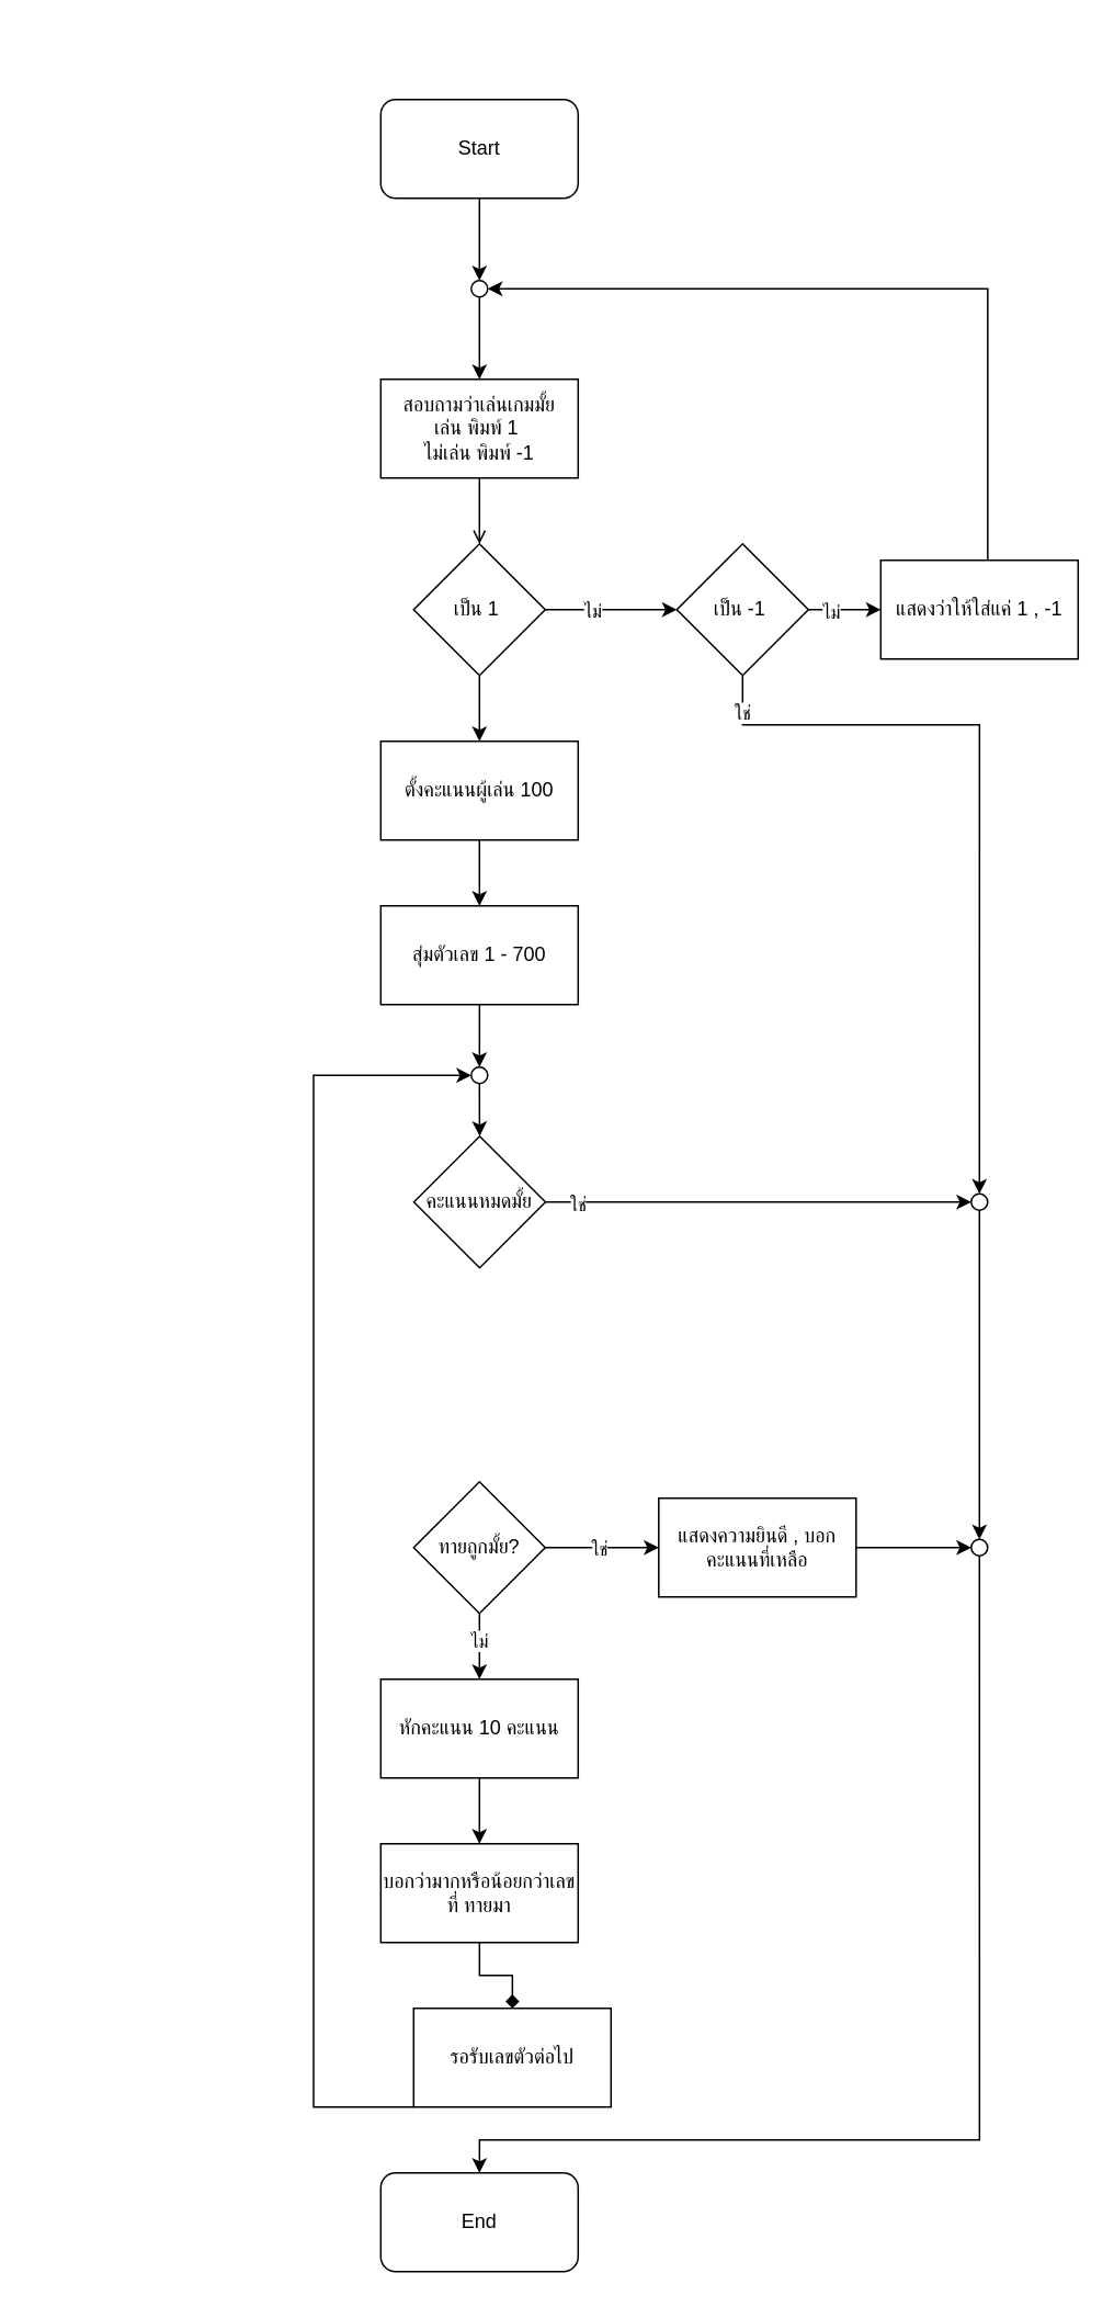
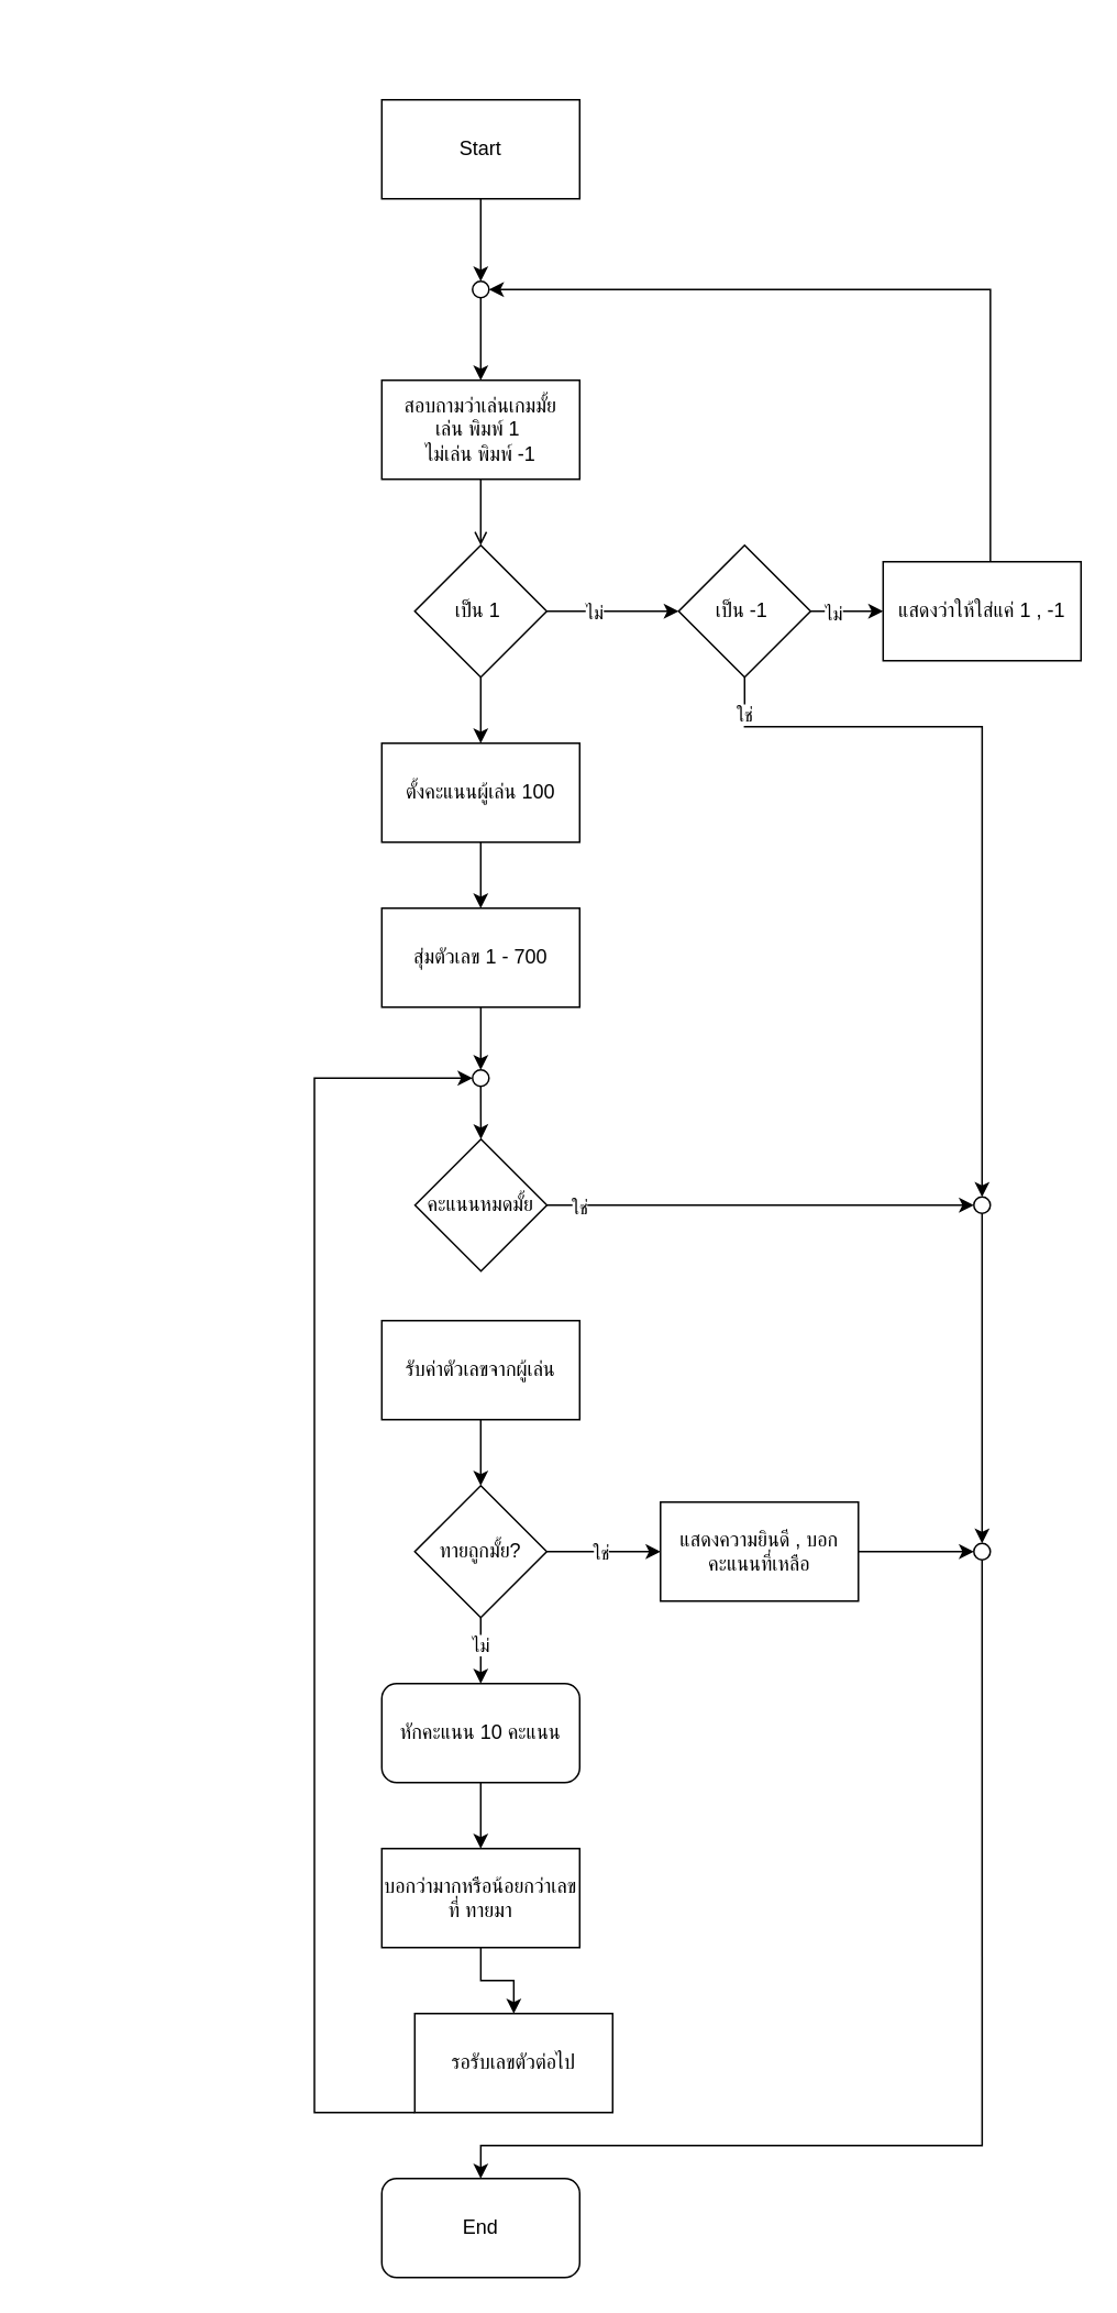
- <mxCell id="3" value="Start" style="rounded=1;whiteSpace=wrap;html=1;" vertex="1" parent="1"><mxGeometry x="230.86" y="60" width="120" height="60" as="geometry" /></mxCell>
+ <mxCell id="3" value="Start" style="whiteSpace=wrap;html=1;rounded=0;" vertex="1" parent="1"><mxGeometry x="230.86" y="60" width="120" height="60" as="geometry" /></mxCell>
+ <mxCell id="18" value="รับค่าตัวเลขจากผู้เล่น" style="whiteSpace=wrap;html=1;" vertex="1" parent="1"><mxGeometry x="230.86" y="800" width="120" height="60" as="geometry" /></mxCell>
+ <mxCell id="17" value="" style="edgeStyle=orthogonalEdgeStyle;rounded=0;orthogonalLoop=1;jettySize=auto;html=1;" edge="1" parent="1" source="18" target="23"><mxGeometry relative="1" as="geometry" /></mxCell>
- <mxCell id="27" value="หักคะแนน 10 คะแนน" style="whiteSpace=wrap;html=1;" vertex="1" parent="1"><mxGeometry x="230.86" y="1020" width="120" height="60" as="geometry" /></mxCell>
+ <mxCell id="27" value="หักคะแนน 10 คะแนน" style="whiteSpace=wrap;html=1;rounded=1;" vertex="1" parent="1"><mxGeometry x="230.86" y="1020" width="120" height="60" as="geometry" /></mxCell>
- <mxCell id="28" value="" style="edgeStyle=orthogonalEdgeStyle;rounded=0;orthogonalLoop=1;jettySize=auto;html=1;endArrow=diamond;" edge="1" parent="1" source="29" target="31"><mxGeometry relative="1" as="geometry" /></mxCell>
+ <mxCell id="28" value="" style="edgeStyle=orthogonalEdgeStyle;rounded=0;orthogonalLoop=1;jettySize=auto;html=1;" edge="1" parent="1" source="29" target="31"><mxGeometry relative="1" as="geometry" /></mxCell>
